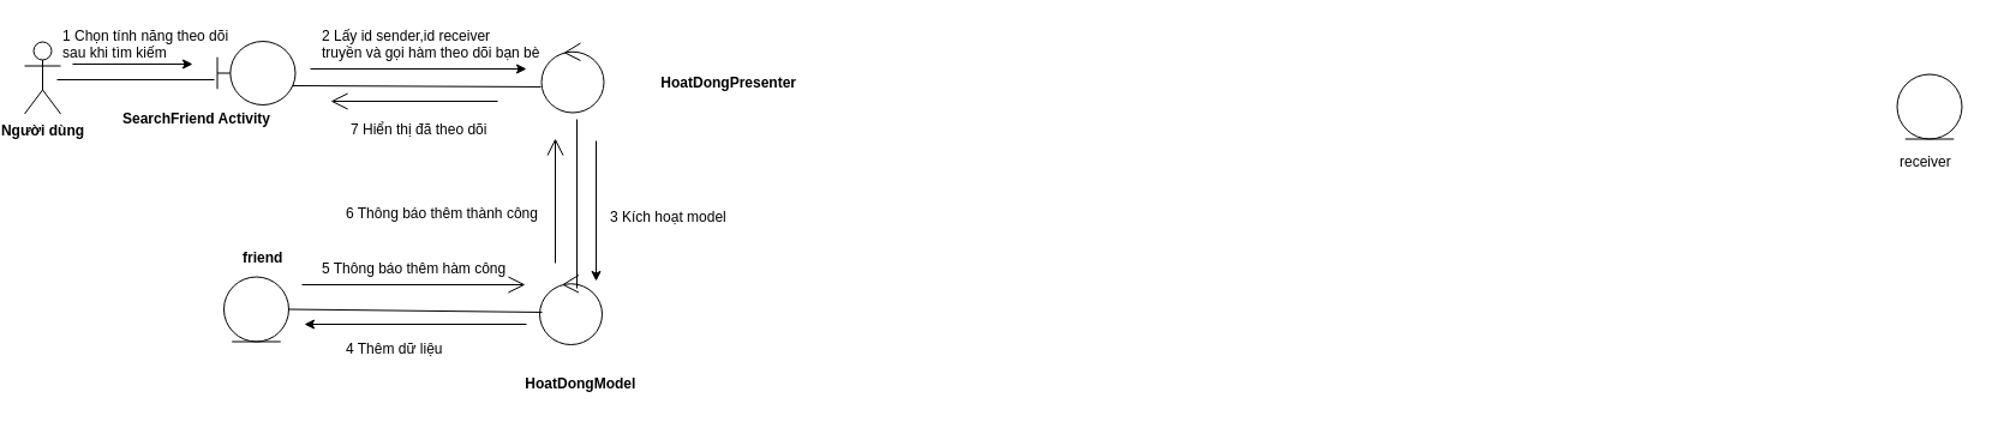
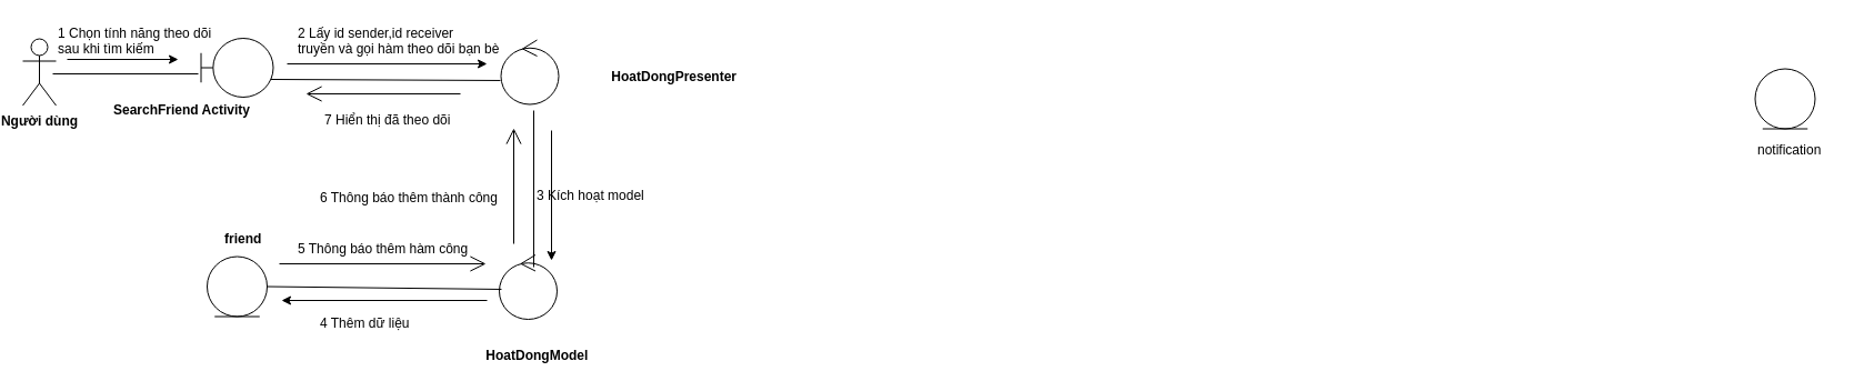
- <mxCell id="12" value="receiver" style="text;html=1;resizable=0;points=[];autosize=1;align=left;verticalAlign=top;spacingTop=-4;" parent="1" vertex="1"><mxGeometry x="1579.5" y="125" width="67" height="14" as="geometry" /></mxCell>
+ <mxCell id="12" value="notification" style="text;html=1;resizable=0;points=[];autosize=1;align=left;verticalAlign=top;spacingTop=-4;" parent="1" vertex="1"><mxGeometry x="1579.5" y="125" width="67" height="14" as="geometry" /></mxCell>
- <mxCell id="26" value="3 Kích hoạt model" style="text;html=1;resizable=0;points=[];autosize=1;align=left;verticalAlign=top;spacingTop=-4;" parent="1" vertex="1"><mxGeometry x="506" y="171" width="107" height="14" as="geometry" /></mxCell>
+ <mxCell id="26" value="3 Kích hoạt model" style="text;html=1;resizable=0;points=[];autosize=1;align=left;verticalAlign=top;spacingTop=-4;" parent="1" vertex="1"><mxGeometry x="481" y="166" width="107" height="14" as="geometry" /></mxCell>
